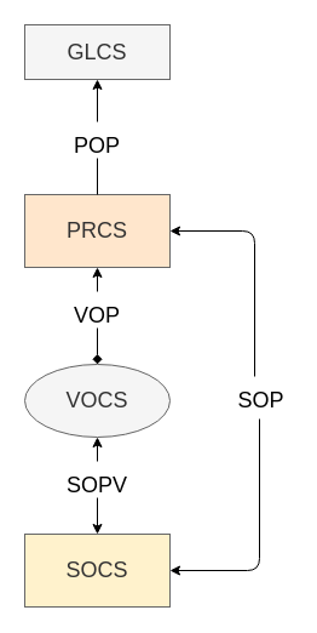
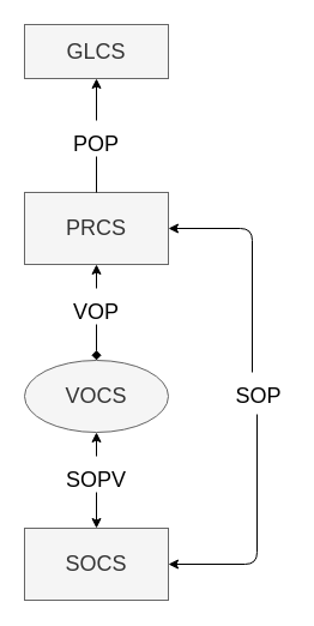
- <mxCell id="3" value="&lt;font style=&quot;font-size: 18px&quot;&gt;PRCS&lt;/font&gt;" style="rounded=0;whiteSpace=wrap;html=1;fillColor=#ffe6cc;strokeColor=#666666;fontColor=#333333;" parent="1" vertex="1"><mxGeometry x="20" y="160" width="120" height="60" as="geometry" /></mxCell>
+ <mxCell id="3" value="&lt;font style=&quot;font-size: 18px&quot;&gt;PRCS&lt;/font&gt;" style="rounded=0;whiteSpace=wrap;html=1;fillColor=#f5f5f5;strokeColor=#666666;fontColor=#333333;" parent="1" vertex="1"><mxGeometry x="20" y="160" width="120" height="60" as="geometry" /></mxCell>
- <mxCell id="5" value="&lt;font style=&quot;font-size: 18px&quot;&gt;SOCS&lt;/font&gt;" style="rounded=0;whiteSpace=wrap;html=1;fillColor=#fff2cc;strokeColor=#666666;fontColor=#333333;" parent="1" vertex="1"><mxGeometry x="20" y="440" width="120" height="60" as="geometry" /></mxCell>
+ <mxCell id="5" value="&lt;font style=&quot;font-size: 18px&quot;&gt;SOCS&lt;/font&gt;" style="rounded=0;whiteSpace=wrap;html=1;fillColor=#f5f5f5;strokeColor=#666666;fontColor=#333333;" parent="1" vertex="1"><mxGeometry x="20" y="440" width="120" height="60" as="geometry" /></mxCell>
